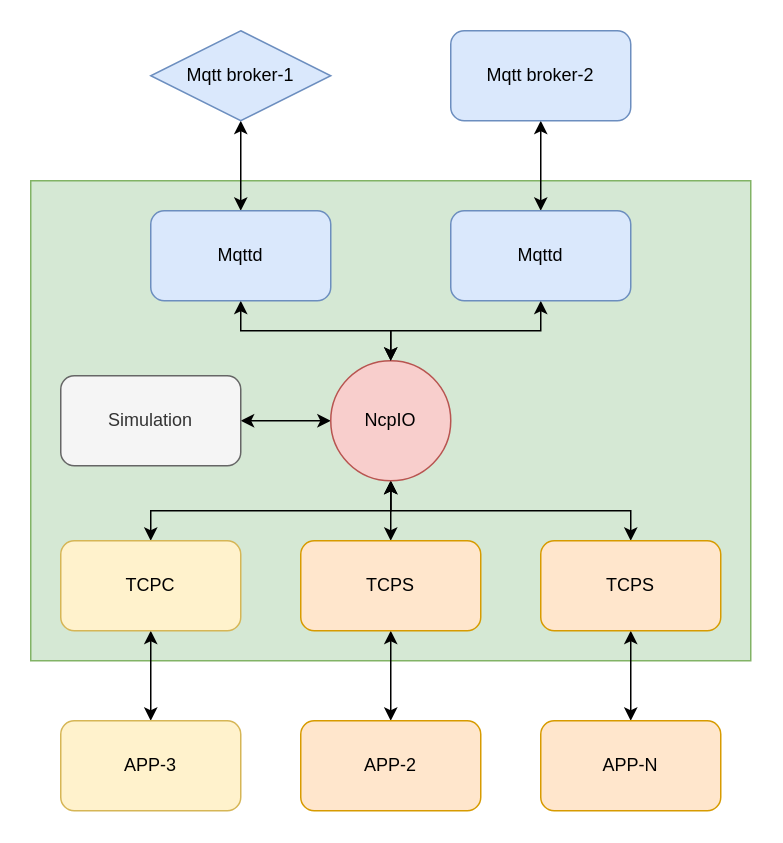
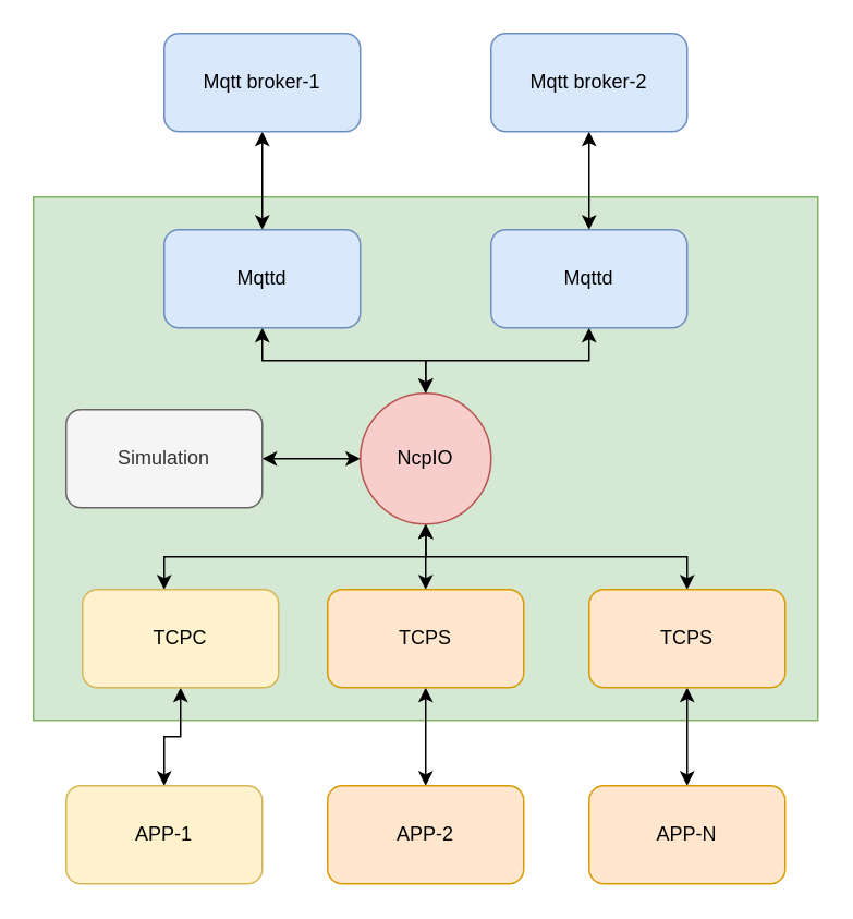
- <mxCell id="24" value="Mqtt broker-1" style="rhombus;whiteSpace=wrap;html=1;sketch=0;fillColor=#dae8fc;strokeColor=#6c8ebf;" vertex="1" parent="1"><mxGeometry x="100" y="20" width="120" height="60" as="geometry" /></mxCell>
+ <mxCell id="24" value="Mqtt broker-1" style="rounded=1;whiteSpace=wrap;html=1;sketch=0;fillColor=#dae8fc;strokeColor=#6c8ebf;" vertex="1" parent="1"><mxGeometry x="100" y="20" width="120" height="60" as="geometry" /></mxCell>
- <mxCell id="10" value="TCPC" style="rounded=1;whiteSpace=wrap;html=1;fillColor=#fff2cc;strokeColor=#d6b656;" vertex="1" parent="1"><mxGeometry x="40" y="360" width="120" height="60" as="geometry" /></mxCell>
+ <mxCell id="10" value="TCPC" style="rounded=1;whiteSpace=wrap;html=1;fillColor=#fff2cc;strokeColor=#d6b656;" vertex="1" parent="1"><mxGeometry x="50" y="360" width="120" height="60" as="geometry" /></mxCell>
- <mxCell id="15" value="APP-3" style="rounded=1;whiteSpace=wrap;html=1;sketch=0;fillColor=#fff2cc;strokeColor=#d6b656;" vertex="1" parent="1"><mxGeometry x="40" y="480" width="120" height="60" as="geometry" /></mxCell>
+ <mxCell id="15" value="APP-1" style="rounded=1;whiteSpace=wrap;html=1;sketch=0;fillColor=#fff2cc;strokeColor=#d6b656;" vertex="1" parent="1"><mxGeometry x="40" y="480" width="120" height="60" as="geometry" /></mxCell>
